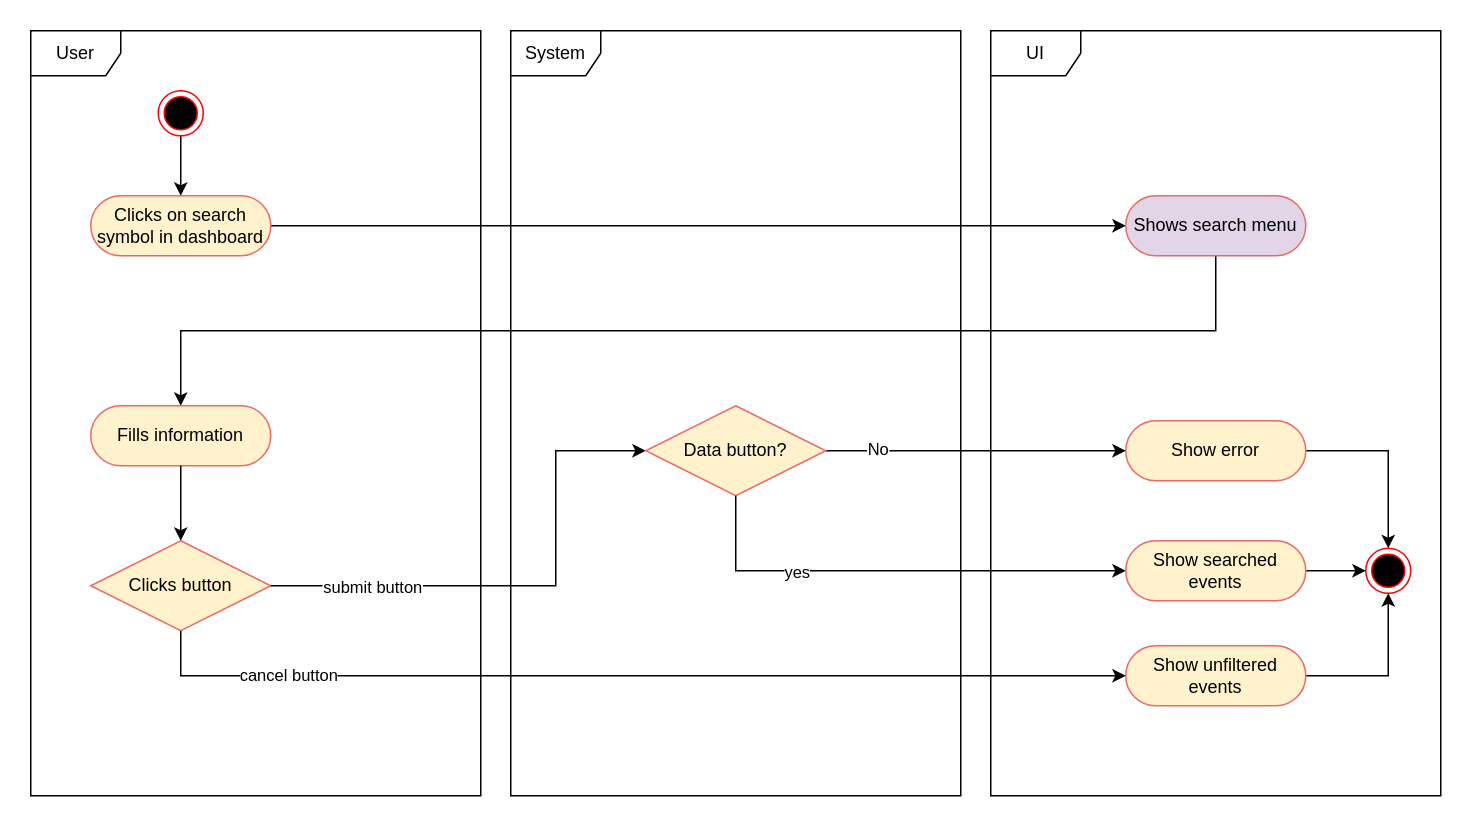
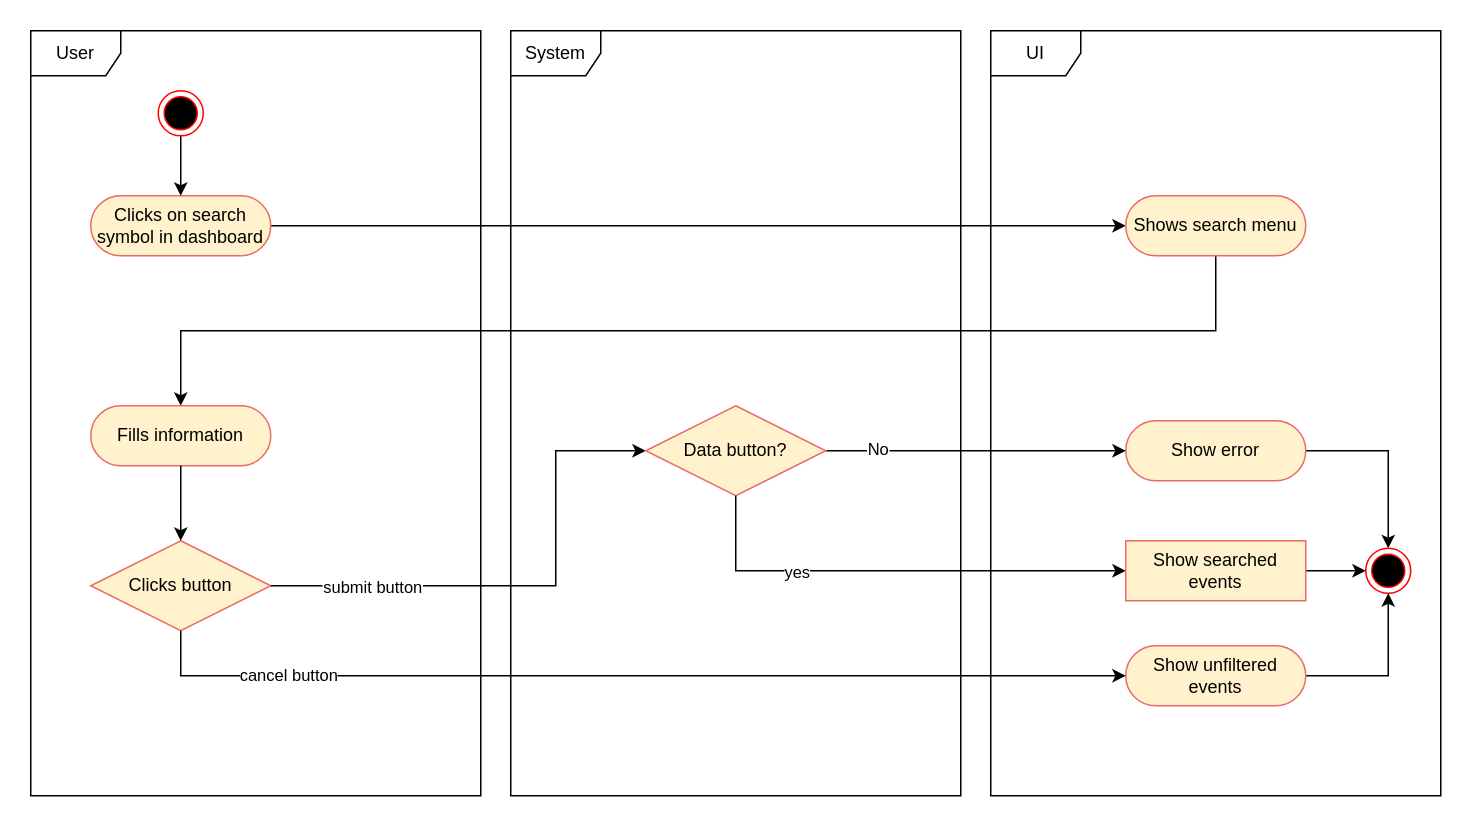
- <mxCell id="11" value="Shows search menu" style="rounded=1;whiteSpace=wrap;html=1;arcSize=50;fillColor=#e1d5e7;strokeColor=#EA6B66;" vertex="1" parent="1"><mxGeometry x="750" y="130" width="120" height="40" as="geometry" /></mxCell>
+ <mxCell id="11" value="Shows search menu" style="rounded=1;whiteSpace=wrap;html=1;arcSize=50;fillColor=#fff2cc;strokeColor=#EA6B66;" vertex="1" parent="1"><mxGeometry x="750" y="130" width="120" height="40" as="geometry" /></mxCell>
- <mxCell id="29" value="Show searched events" style="rounded=1;whiteSpace=wrap;html=1;arcSize=50;fillColor=#fff2cc;strokeColor=#EA6B66;" vertex="1" parent="1"><mxGeometry x="750" y="360" width="120" height="40" as="geometry" /></mxCell>
+ <mxCell id="29" value="Show searched events" style="whiteSpace=wrap;html=1;arcSize=50;fillColor=#fff2cc;strokeColor=#EA6B66;rounded=0;" vertex="1" parent="1"><mxGeometry x="750" y="360" width="120" height="40" as="geometry" /></mxCell>
